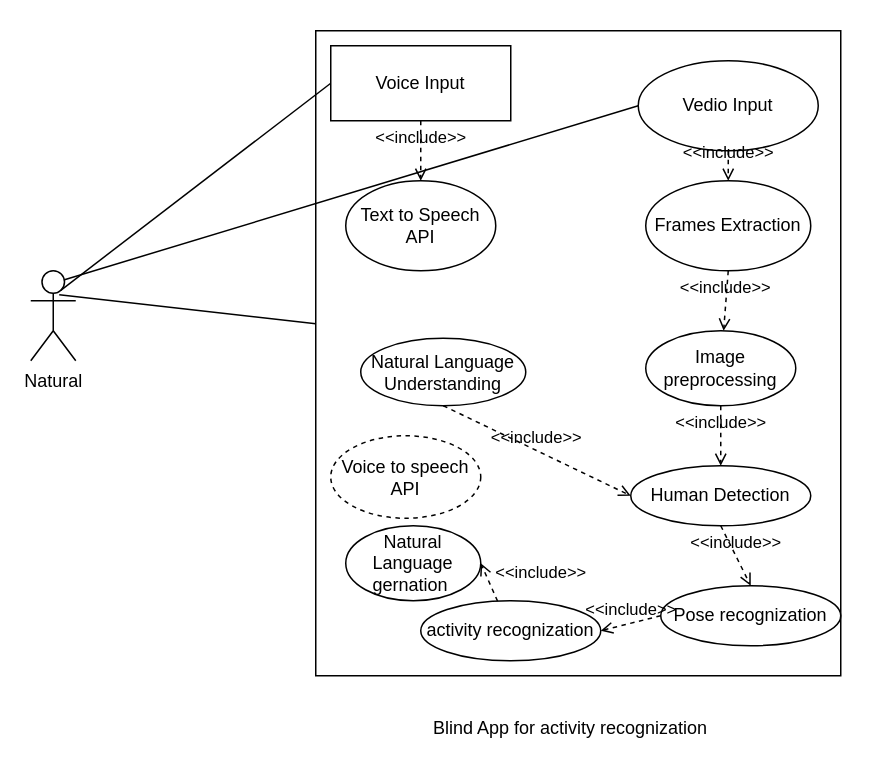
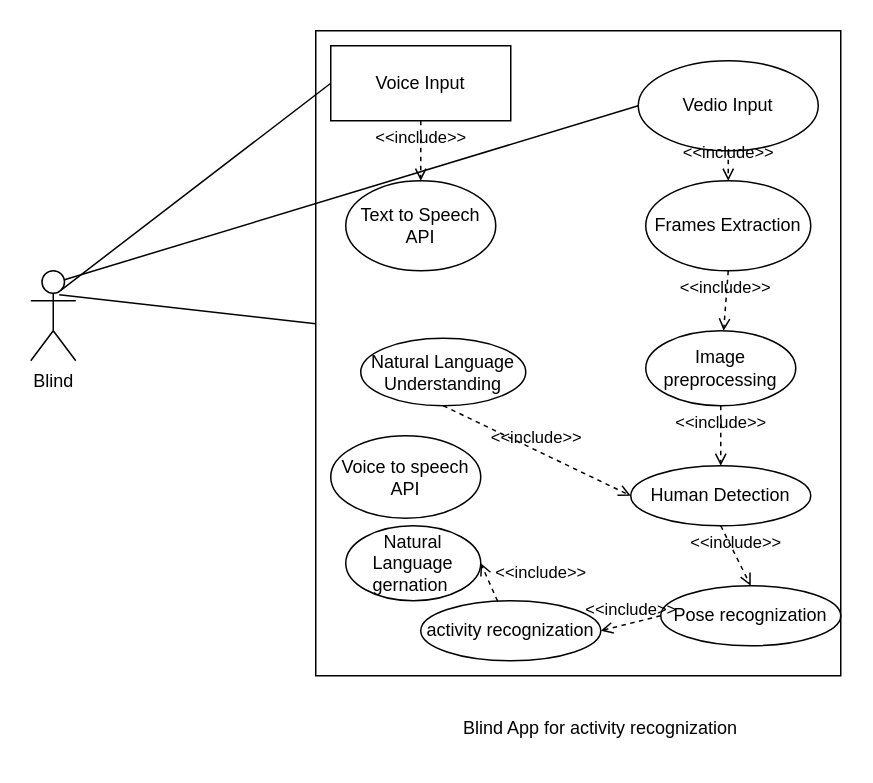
- <mxCell id="2" value="Natural" style="shape=umlActor;verticalLabelPosition=bottom;verticalAlign=top;html=1;" parent="1" vertex="1"><mxGeometry x="20" y="180" width="30" height="60" as="geometry" /></mxCell>
+ <mxCell id="2" value="Blind" style="shape=umlActor;verticalLabelPosition=bottom;verticalAlign=top;html=1;" parent="1" vertex="1"><mxGeometry x="20" y="180" width="30" height="60" as="geometry" /></mxCell>
- <mxCell id="27" value="Voice to speech API" style="ellipse;whiteSpace=wrap;html=1;dashed=1;" vertex="1" parent="1"><mxGeometry x="220" y="290" width="100" height="55" as="geometry" /></mxCell>
+ <mxCell id="27" value="Voice to speech API" style="ellipse;whiteSpace=wrap;html=1;" vertex="1" parent="1"><mxGeometry x="220" y="290" width="100" height="55" as="geometry" /></mxCell>
- <mxCell id="10" value="Blind App for activity recognization" style="text;html=1;strokeColor=none;fillColor=none;align=center;verticalAlign=middle;whiteSpace=wrap;rounded=0;" parent="1" vertex="1"><mxGeometry x="260" y="470" width="240" height="30" as="geometry" /></mxCell>
+ <mxCell id="10" value="Blind App for activity recognization" style="text;html=1;strokeColor=none;fillColor=none;align=center;verticalAlign=middle;whiteSpace=wrap;rounded=0;" parent="1" vertex="1"><mxGeometry x="280" y="470" width="240" height="30" as="geometry" /></mxCell>
